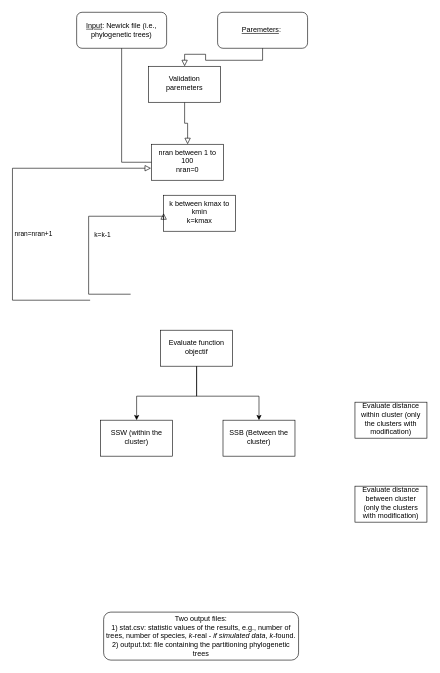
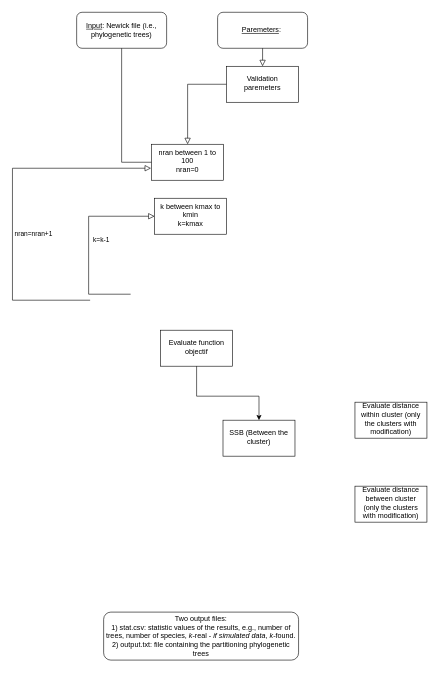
- <mxCell id="7" value="Validation paremeters" style="whiteSpace=wrap;html=1;shadow=0;strokeWidth=1;spacing=6;spacingTop=-4;" vertex="1" parent="1"><mxGeometry x="247" y="110" width="120" height="60" as="geometry" /></mxCell>
+ <mxCell id="7" value="Validation paremeters" style="whiteSpace=wrap;html=1;shadow=0;strokeWidth=1;spacing=6;spacingTop=-4;" vertex="1" parent="1"><mxGeometry x="377" y="110" width="120" height="60" as="geometry" /></mxCell>
- <mxCell id="10" value="k between kmax to kmin&lt;br&gt;k=kmax" style="whiteSpace=wrap;html=1;shadow=0;strokeWidth=1;spacing=6;spacingTop=-4;" vertex="1" parent="1"><mxGeometry x="272" y="325" width="120" height="60" as="geometry" /></mxCell>
+ <mxCell id="10" value="k between kmax to kmin&lt;br&gt;k=kmax" style="whiteSpace=wrap;html=1;shadow=0;strokeWidth=1;spacing=6;spacingTop=-4;" vertex="1" parent="1"><mxGeometry x="257" y="330" width="120" height="60" as="geometry" /></mxCell>
- <mxCell id="15" value="" style="edgeStyle=orthogonalEdgeStyle;rounded=0;orthogonalLoop=1;jettySize=auto;html=1;" edge="1" parent="1" source="16" target="17"><mxGeometry relative="1" as="geometry"><Array as="points"><mxPoint x="327" y="660" /><mxPoint x="227" y="660" /></Array></mxGeometry></mxCell>
- <mxCell id="17" value="SSW (within the cluster)" style="whiteSpace=wrap;html=1;shadow=0;strokeWidth=1;spacing=6;spacingTop=-4;" vertex="1" parent="1"><mxGeometry x="167" y="700" width="120" height="60" as="geometry" /></mxCell>
